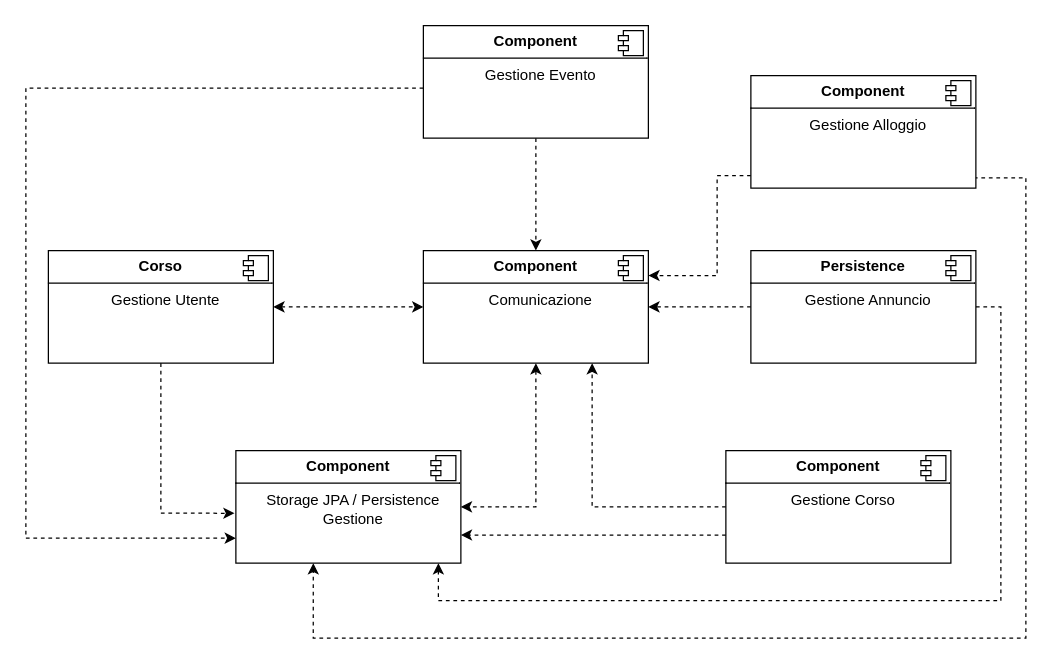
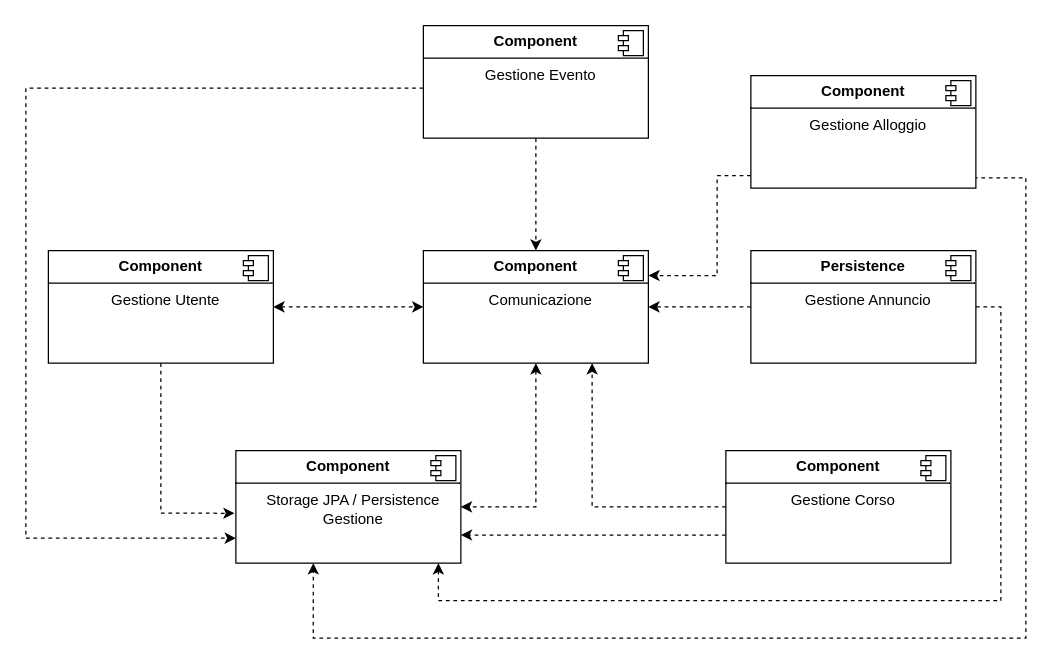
- <mxCell id="3" value="&lt;p style=&quot;margin:0px;margin-top:6px;text-align:center;&quot;&gt;&lt;b&gt;Corso&lt;/b&gt;&lt;/p&gt;&lt;hr size=&quot;1&quot; style=&quot;border-style:solid;&quot;&gt;&lt;p style=&quot;margin: 0px 0px 0px 8px; text-align: center;&quot;&gt;Gestione Utente&lt;/p&gt;" style="align=left;overflow=fill;html=1;dropTarget=0;whiteSpace=wrap;" parent="1" vertex="1"><mxGeometry x="38" y="200" width="180" height="90" as="geometry" /></mxCell>
+ <mxCell id="3" value="&lt;p style=&quot;margin:0px;margin-top:6px;text-align:center;&quot;&gt;&lt;b&gt;Component&lt;/b&gt;&lt;/p&gt;&lt;hr size=&quot;1&quot; style=&quot;border-style:solid;&quot;&gt;&lt;p style=&quot;margin: 0px 0px 0px 8px; text-align: center;&quot;&gt;Gestione Utente&lt;/p&gt;" style="align=left;overflow=fill;html=1;dropTarget=0;whiteSpace=wrap;" parent="1" vertex="1"><mxGeometry x="38" y="200" width="180" height="90" as="geometry" /></mxCell>
